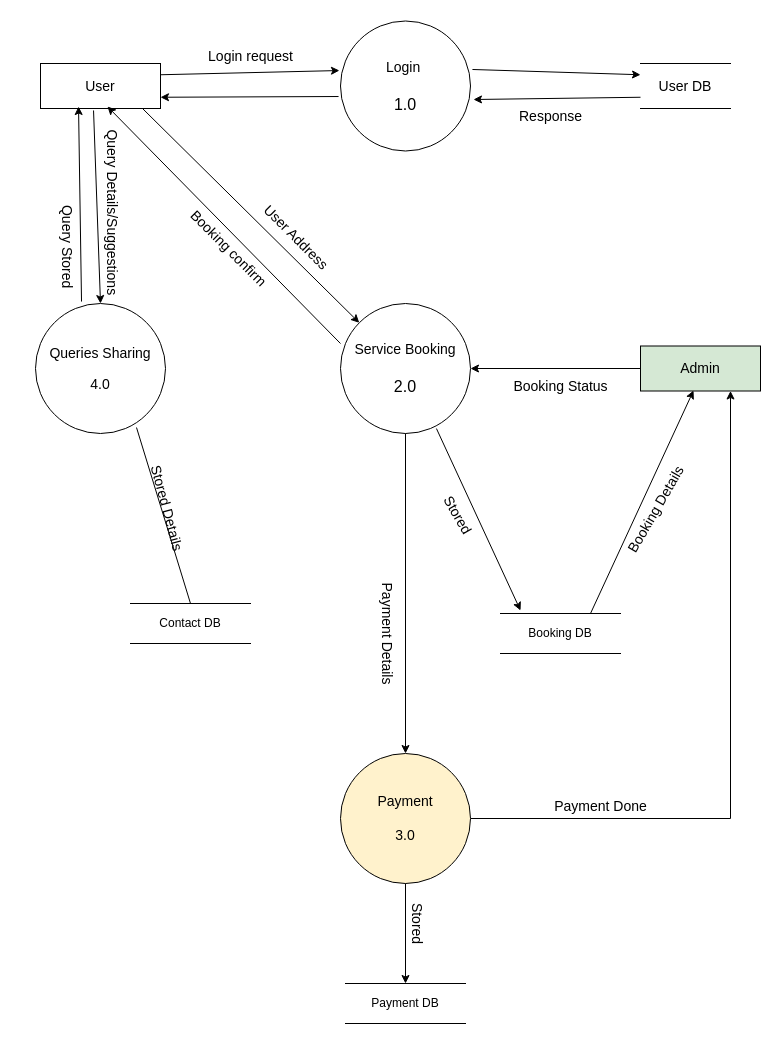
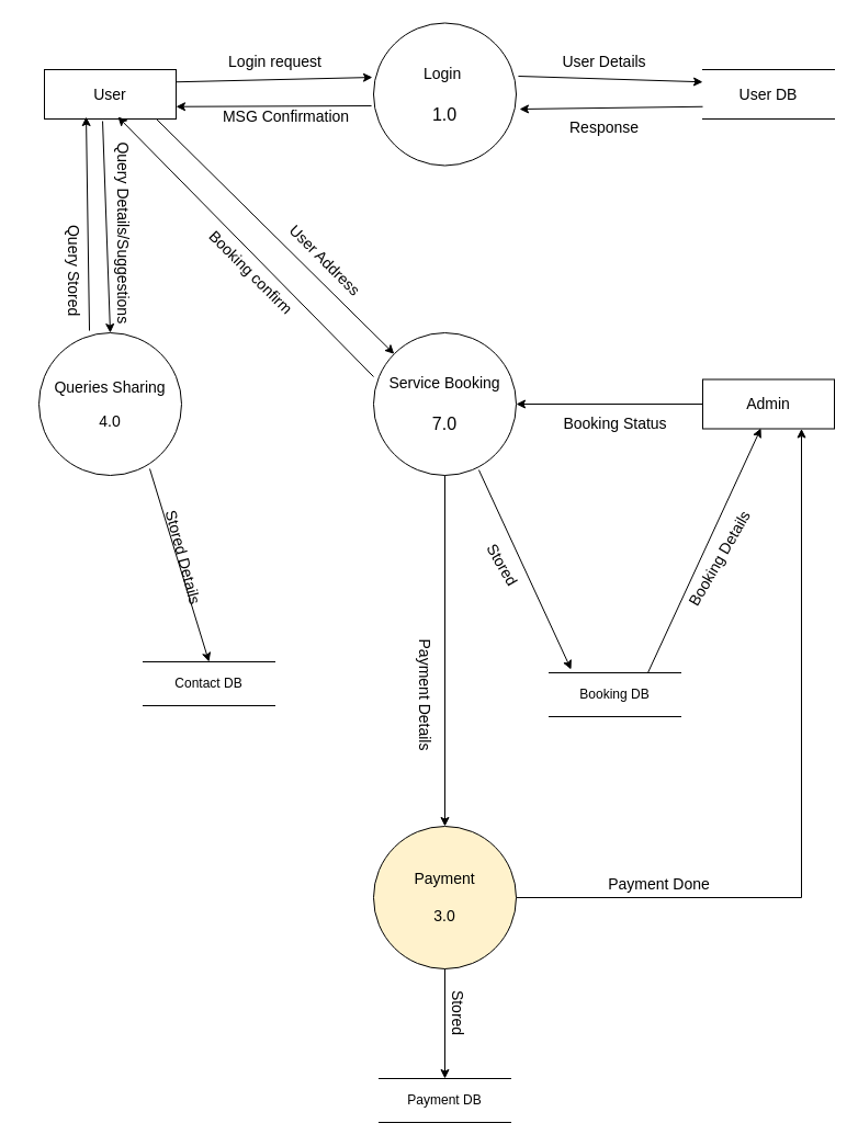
+ <mxCell id="41" value="&lt;font style=&quot;font-size: 14px; font-weight: normal;&quot;&gt;User Details&lt;/font&gt;" style="text;strokeColor=none;fillColor=none;html=1;fontSize=24;fontStyle=1;verticalAlign=middle;align=center;" vertex="1" parent="1"><mxGeometry x="500" y="33" width="100" height="40" as="geometry" /></mxCell>
- <mxCell id="4" value="&lt;font style=&quot;font-size: 14px;&quot;&gt;User DB&lt;/font&gt;" style="shape=partialRectangle;whiteSpace=wrap;html=1;left=0;right=0;fillColor=none;" vertex="1" parent="1"><mxGeometry x="640" y="63" width="90" height="45" as="geometry" /></mxCell>
+ <mxCell id="4" value="&lt;font style=&quot;font-size: 14px;&quot;&gt;User DB&lt;/font&gt;" style="shape=partialRectangle;whiteSpace=wrap;html=1;left=0;right=0;fillColor=none;" vertex="1" parent="1"><mxGeometry x="640" y="63" width="120" height="45" as="geometry" /></mxCell>
+ <mxCell id="9" value="&lt;font style=&quot;font-size: 14px; font-weight: normal;&quot;&gt;MSG Confirmation&lt;/font&gt;" style="text;strokeColor=none;fillColor=none;html=1;fontSize=24;fontStyle=1;verticalAlign=middle;align=center;" vertex="1" parent="1"><mxGeometry x="210" y="83" width="100" height="40" as="geometry" /></mxCell>
- <mxCell id="11" value="&lt;font style=&quot;font-size: 14px;&quot;&gt;Service Booking&lt;/font&gt;&lt;div&gt;&lt;font size=&quot;3&quot;&gt;&lt;br&gt;&lt;/font&gt;&lt;/div&gt;&lt;div&gt;&lt;font size=&quot;3&quot;&gt;2.0&lt;/font&gt;&lt;/div&gt;" style="ellipse;whiteSpace=wrap;html=1;" vertex="1" parent="1"><mxGeometry x="340" y="303" width="130" height="130" as="geometry" /></mxCell>
+ <mxCell id="11" value="&lt;font style=&quot;font-size: 14px;&quot;&gt;Service Booking&lt;/font&gt;&lt;div&gt;&lt;font size=&quot;3&quot;&gt;&lt;br&gt;&lt;/font&gt;&lt;/div&gt;&lt;div&gt;&lt;font size=&quot;3&quot;&gt;7.0&lt;/font&gt;&lt;/div&gt;" style="ellipse;whiteSpace=wrap;html=1;" vertex="1" parent="1"><mxGeometry x="340" y="303" width="130" height="130" as="geometry" /></mxCell>
- <mxCell id="24" value="&lt;span style=&quot;font-size: 14px;&quot;&gt;Admin&lt;/span&gt;" style="rounded=0;whiteSpace=wrap;html=1;fillColor=#d5e8d4;" vertex="1" parent="1"><mxGeometry x="640" y="345.5" width="120" height="45" as="geometry" /></mxCell>
+ <mxCell id="24" value="&lt;span style=&quot;font-size: 14px;&quot;&gt;Admin&lt;/span&gt;" style="rounded=0;whiteSpace=wrap;html=1;" vertex="1" parent="1"><mxGeometry x="640" y="345.5" width="120" height="45" as="geometry" /></mxCell>
- <mxCell id="22" value="" style="endArrow=none;html=1;rounded=0;entryX=0.5;entryY=0;entryDx=0;entryDy=0;exitX=0.777;exitY=0.954;exitDx=0;exitDy=0;exitPerimeter=0;" edge="1" parent="1" source="16" target="21"><mxGeometry width="50" height="50" relative="1" as="geometry"><mxPoint x="110" y="503" as="sourcePoint" /><mxPoint x="-123" y="266" as="targetPoint" /></mxGeometry></mxCell>
+ <mxCell id="22" value="" style="endArrow=classic;html=1;rounded=0;entryX=0.5;entryY=0;entryDx=0;entryDy=0;exitX=0.777;exitY=0.954;exitDx=0;exitDy=0;exitPerimeter=0;" edge="1" parent="1" source="16" target="21"><mxGeometry width="50" height="50" relative="1" as="geometry"><mxPoint x="110" y="503" as="sourcePoint" /><mxPoint x="-123" y="266" as="targetPoint" /></mxGeometry></mxCell>
